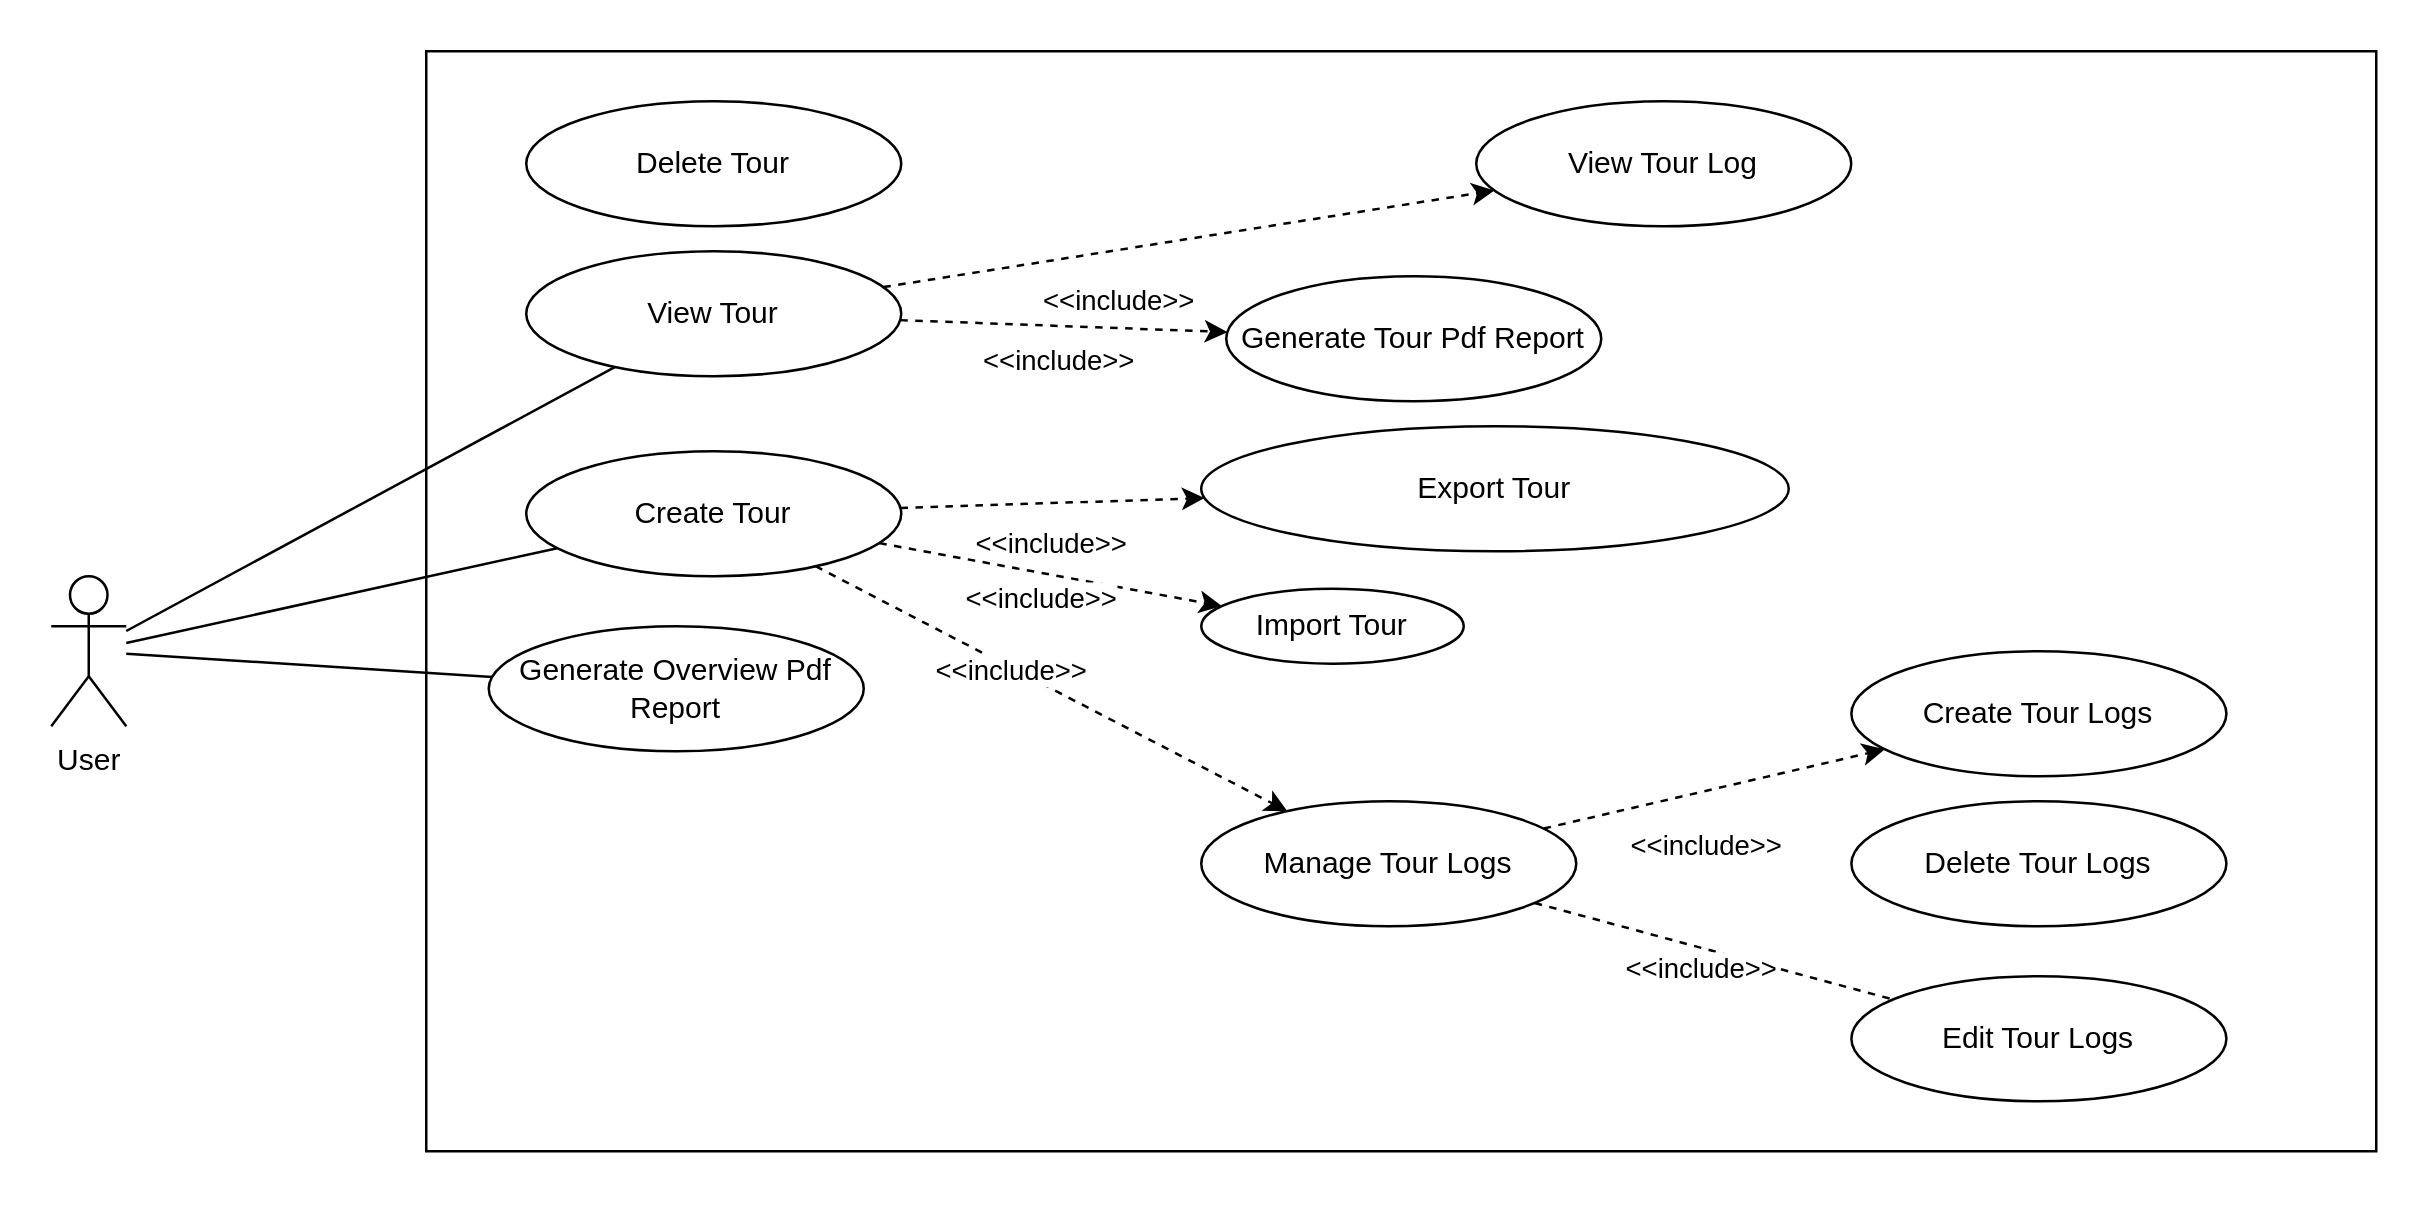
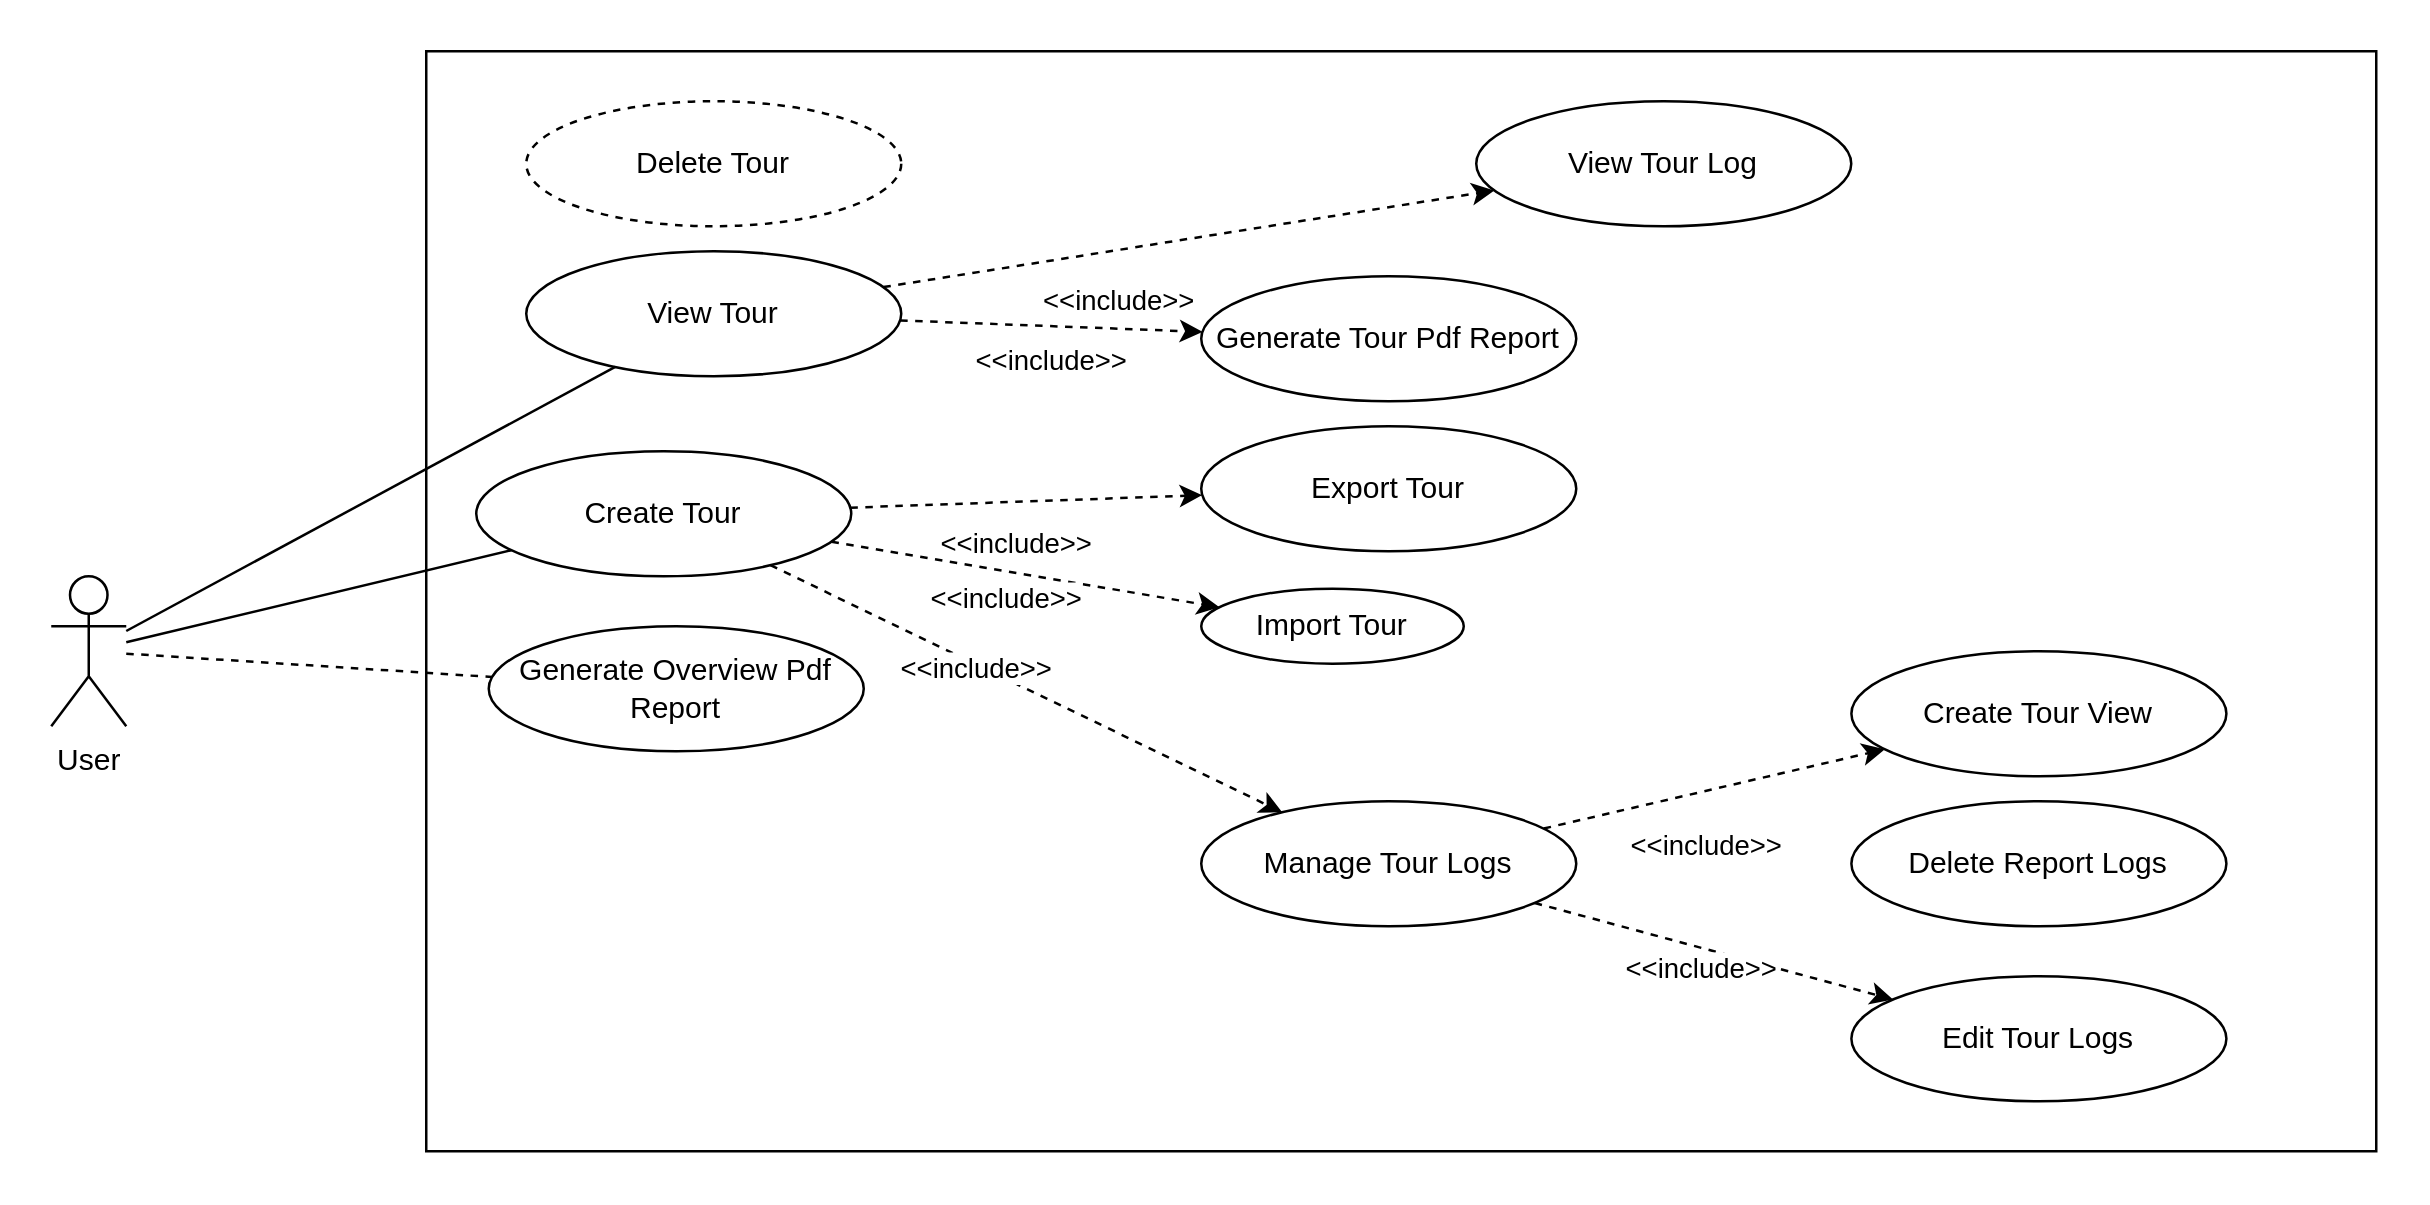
- <mxCell id="6" value="Delete Tour" style="ellipse;whiteSpace=wrap;html=1;fillColor=default;" vertex="1" parent="1"><mxGeometry x="210" y="40" width="150" height="50" as="geometry" /></mxCell>
+ <mxCell id="6" value="Delete Tour" style="ellipse;whiteSpace=wrap;html=1;fillColor=default;dashed=1;" vertex="1" parent="1"><mxGeometry x="210" y="40" width="150" height="50" as="geometry" /></mxCell>
- <mxCell id="7" value="Generate Tour Pdf Report" style="ellipse;whiteSpace=wrap;html=1;fillColor=default;" vertex="1" parent="1"><mxGeometry x="490" y="110" width="150" height="50" as="geometry" /></mxCell>
+ <mxCell id="7" value="Generate Tour Pdf Report" style="ellipse;whiteSpace=wrap;html=1;fillColor=default;" vertex="1" parent="1"><mxGeometry x="480" y="110" width="150" height="50" as="geometry" /></mxCell>
- <mxCell id="14" value="Export Tour" style="ellipse;whiteSpace=wrap;html=1;fillColor=default;" vertex="1" parent="1"><mxGeometry x="480" y="170" width="235" height="50" as="geometry" /></mxCell>
+ <mxCell id="14" value="Export Tour" style="ellipse;whiteSpace=wrap;html=1;fillColor=default;" vertex="1" parent="1"><mxGeometry x="480" y="170" width="150" height="50" as="geometry" /></mxCell>
- <mxCell id="4" value="Create Tour" style="ellipse;whiteSpace=wrap;html=1;fillColor=default;" vertex="1" parent="1"><mxGeometry x="210" y="180" width="150" height="50" as="geometry" /></mxCell>
+ <mxCell id="4" value="Create Tour" style="ellipse;whiteSpace=wrap;html=1;fillColor=default;" vertex="1" parent="1"><mxGeometry x="190" y="180" width="150" height="50" as="geometry" /></mxCell>
- <mxCell id="13" value="" style="endArrow=none;html=1;rounded=0;endFill=0;" edge="1" parent="1" source="3" target="8"><mxGeometry width="50" height="50" relative="1" as="geometry"><mxPoint x="60" y="266.7" as="sourcePoint" /><mxPoint x="232.404" y="228.771" as="targetPoint" /></mxGeometry></mxCell>
+ <mxCell id="13" value="" style="endArrow=none;html=1;rounded=0;endFill=0;dashed=1;" edge="1" parent="1" source="3" target="8"><mxGeometry width="50" height="50" relative="1" as="geometry"><mxPoint x="60" y="266.7" as="sourcePoint" /><mxPoint x="232.404" y="228.771" as="targetPoint" /></mxGeometry></mxCell>
- <mxCell id="27" value="Create Tour Logs" style="ellipse;whiteSpace=wrap;html=1;fillColor=default;" vertex="1" parent="1"><mxGeometry x="740.06" y="260" width="150" height="50" as="geometry" /></mxCell>
+ <mxCell id="27" value="Create Tour View" style="ellipse;whiteSpace=wrap;html=1;fillColor=default;" vertex="1" parent="1"><mxGeometry x="740.06" y="260" width="150" height="50" as="geometry" /></mxCell>
- <mxCell id="26" value="Delete Tour Logs" style="ellipse;whiteSpace=wrap;html=1;fillColor=default;" vertex="1" parent="1"><mxGeometry x="740.06" y="320" width="150" height="50" as="geometry" /></mxCell>
+ <mxCell id="26" value="Delete Report Logs" style="ellipse;whiteSpace=wrap;html=1;fillColor=default;" vertex="1" parent="1"><mxGeometry x="740.06" y="320" width="150" height="50" as="geometry" /></mxCell>
- <mxCell id="31" value="" style="endArrow=none;html=1;rounded=0;dashed=1;" edge="1" parent="1" source="20" target="28"><mxGeometry width="50" height="50" relative="1" as="geometry"><mxPoint x="620.863" y="338.319" as="sourcePoint" /><mxPoint x="709.253" y="311.724" as="targetPoint" /></mxGeometry></mxCell>
+ <mxCell id="31" value="" style="endArrow=classic;html=1;rounded=0;dashed=1;" edge="1" parent="1" source="20" target="28"><mxGeometry width="50" height="50" relative="1" as="geometry"><mxPoint x="620.863" y="338.319" as="sourcePoint" /><mxPoint x="709.253" y="311.724" as="targetPoint" /></mxGeometry></mxCell>
